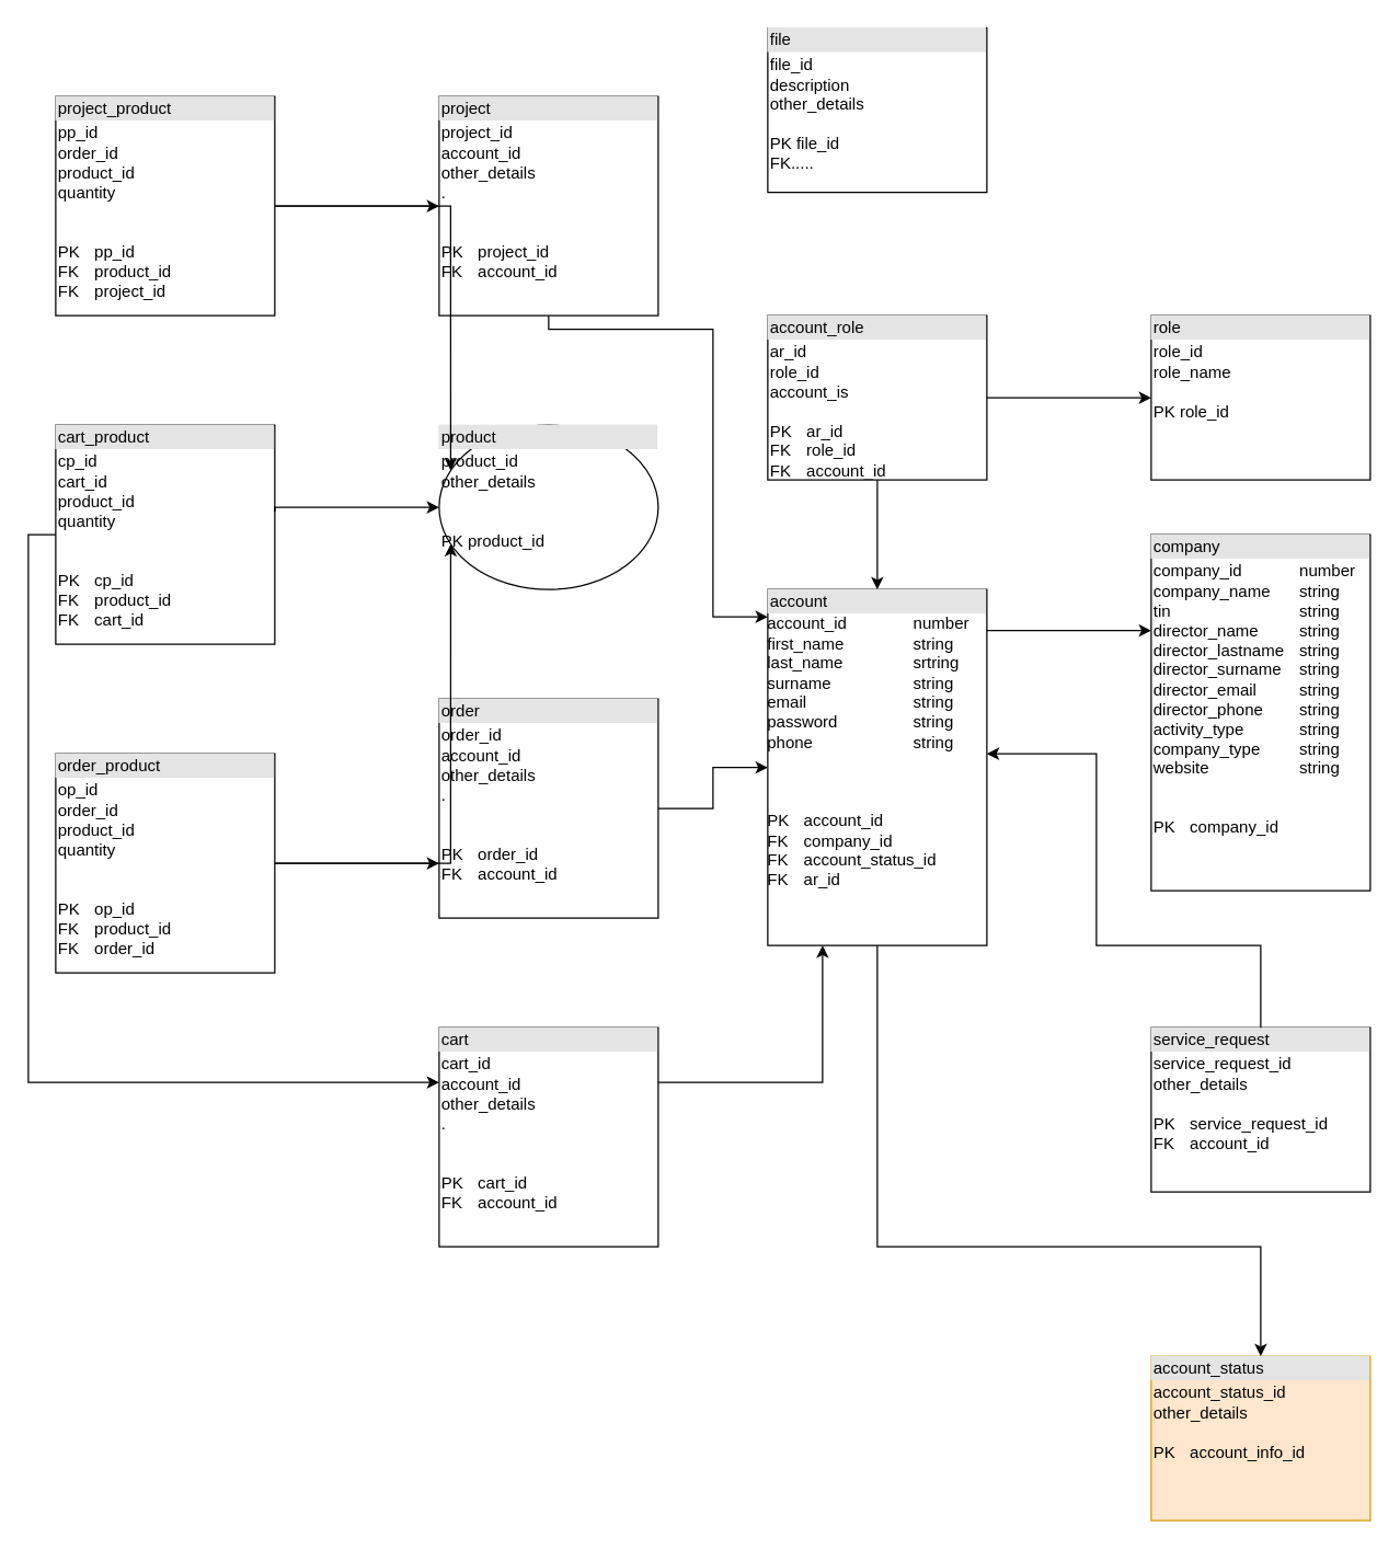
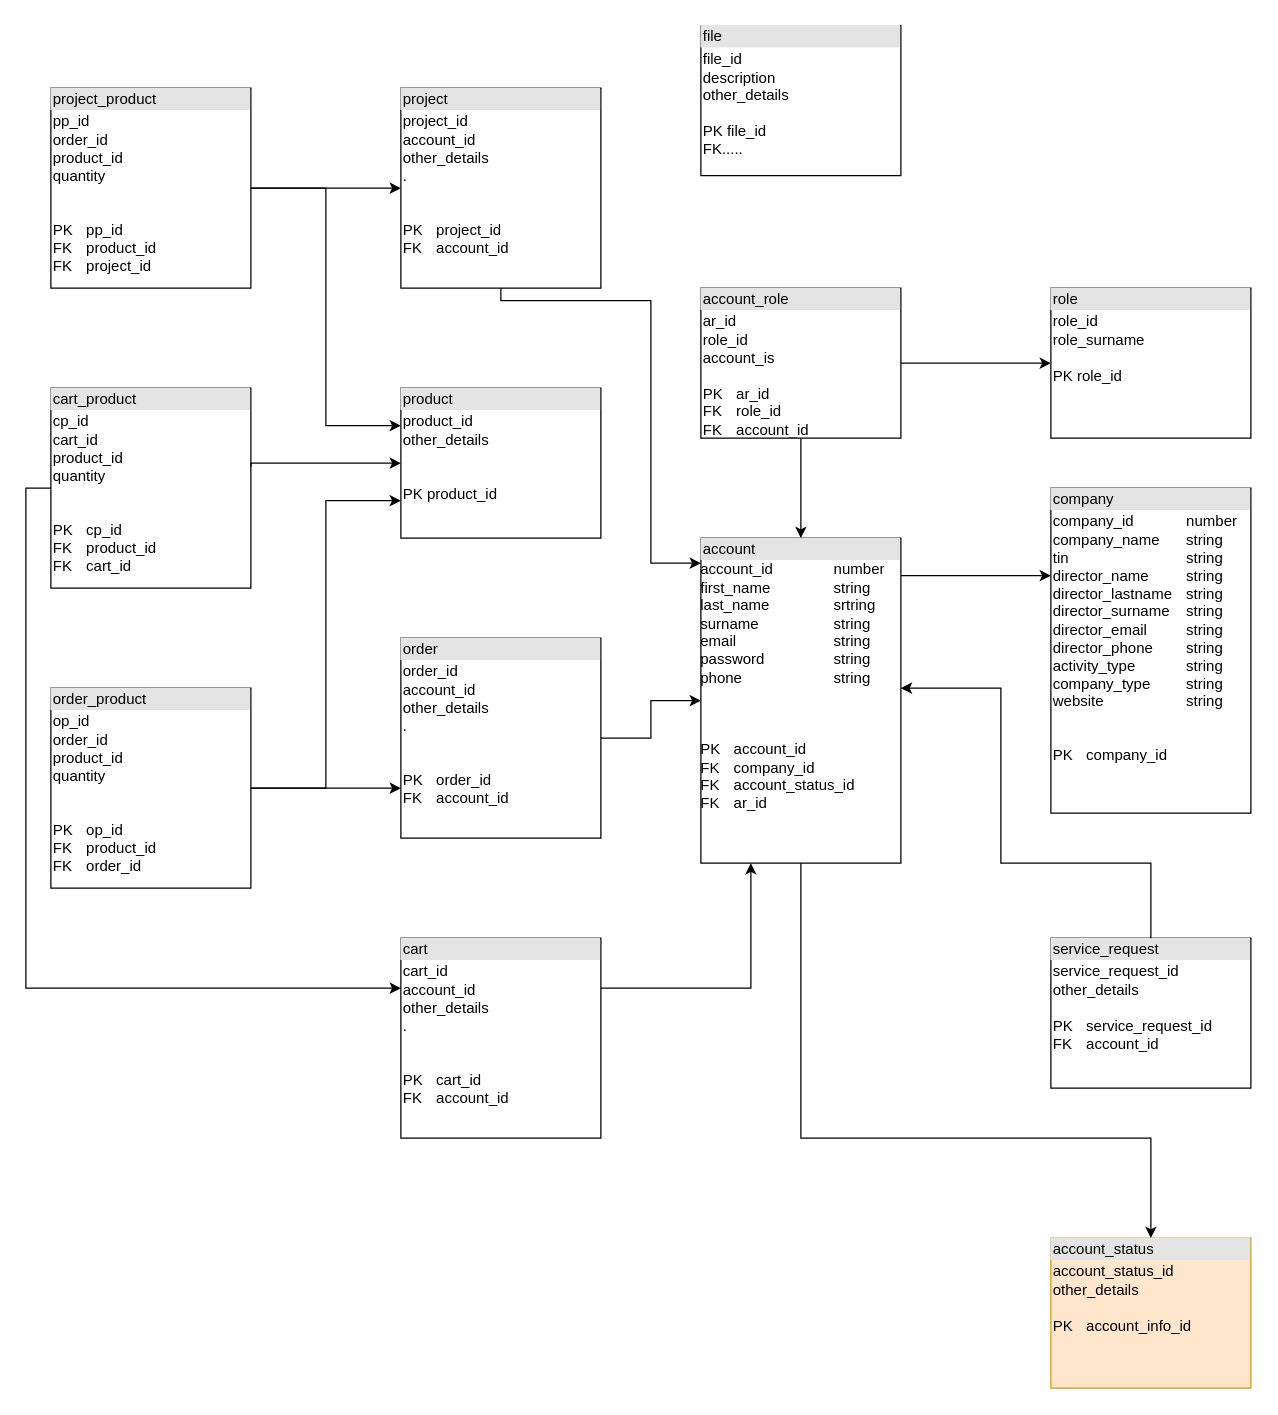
- <mxCell id="4" value="&lt;div style=&quot;box-sizing:border-box;width:100%;background:#e4e4e4;padding:2px;&quot;&gt;role&lt;/div&gt;&lt;table style=&quot;width:100%;font-size:1em;&quot; cellpadding=&quot;2&quot; cellspacing=&quot;0&quot;&gt;&lt;tbody&gt;&lt;tr&gt;&lt;td&gt;role_id&lt;br&gt;role_name&lt;br&gt;&lt;br&gt;PK role_id&lt;/td&gt;&lt;td&gt;&lt;br&gt;&lt;/td&gt;&lt;/tr&gt;&lt;/tbody&gt;&lt;/table&gt;" style="verticalAlign=top;align=left;overflow=fill;html=1;whiteSpace=wrap;" parent="1" vertex="1"><mxGeometry x="840" y="230" width="160" height="120" as="geometry" /></mxCell>
+ <mxCell id="4" value="&lt;div style=&quot;box-sizing:border-box;width:100%;background:#e4e4e4;padding:2px;&quot;&gt;role&lt;/div&gt;&lt;table style=&quot;width:100%;font-size:1em;&quot; cellpadding=&quot;2&quot; cellspacing=&quot;0&quot;&gt;&lt;tbody&gt;&lt;tr&gt;&lt;td&gt;role_id&lt;br&gt;role_surname&lt;br&gt;&lt;br&gt;PK role_id&lt;/td&gt;&lt;td&gt;&lt;br&gt;&lt;/td&gt;&lt;/tr&gt;&lt;/tbody&gt;&lt;/table&gt;" style="verticalAlign=top;align=left;overflow=fill;html=1;whiteSpace=wrap;" parent="1" vertex="1"><mxGeometry x="840" y="230" width="160" height="120" as="geometry" /></mxCell>
- <mxCell id="9" value="&lt;div style=&quot;box-sizing:border-box;width:100%;background:#e4e4e4;padding:2px;&quot;&gt;product&lt;/div&gt;&lt;table style=&quot;width:100%;font-size:1em;&quot; cellpadding=&quot;2&quot; cellspacing=&quot;0&quot;&gt;&lt;tbody&gt;&lt;tr&gt;&lt;td&gt;product_id&lt;br&gt;other_details&lt;br&gt;&lt;br&gt;&lt;br&gt;PK product_id&lt;/td&gt;&lt;td&gt;&lt;br&gt;&lt;/td&gt;&lt;/tr&gt;&lt;/tbody&gt;&lt;/table&gt;" style="ellipse;verticalAlign=top;align=left;overflow=fill;html=1;whiteSpace=wrap;" parent="1" vertex="1"><mxGeometry x="320" y="310" width="160" height="120" as="geometry" /></mxCell>
+ <mxCell id="9" value="&lt;div style=&quot;box-sizing:border-box;width:100%;background:#e4e4e4;padding:2px;&quot;&gt;product&lt;/div&gt;&lt;table style=&quot;width:100%;font-size:1em;&quot; cellpadding=&quot;2&quot; cellspacing=&quot;0&quot;&gt;&lt;tbody&gt;&lt;tr&gt;&lt;td&gt;product_id&lt;br&gt;other_details&lt;br&gt;&lt;br&gt;&lt;br&gt;PK product_id&lt;/td&gt;&lt;td&gt;&lt;br&gt;&lt;/td&gt;&lt;/tr&gt;&lt;/tbody&gt;&lt;/table&gt;" style="verticalAlign=top;align=left;overflow=fill;html=1;whiteSpace=wrap;" parent="1" vertex="1"><mxGeometry x="320" y="310" width="160" height="120" as="geometry" /></mxCell>
